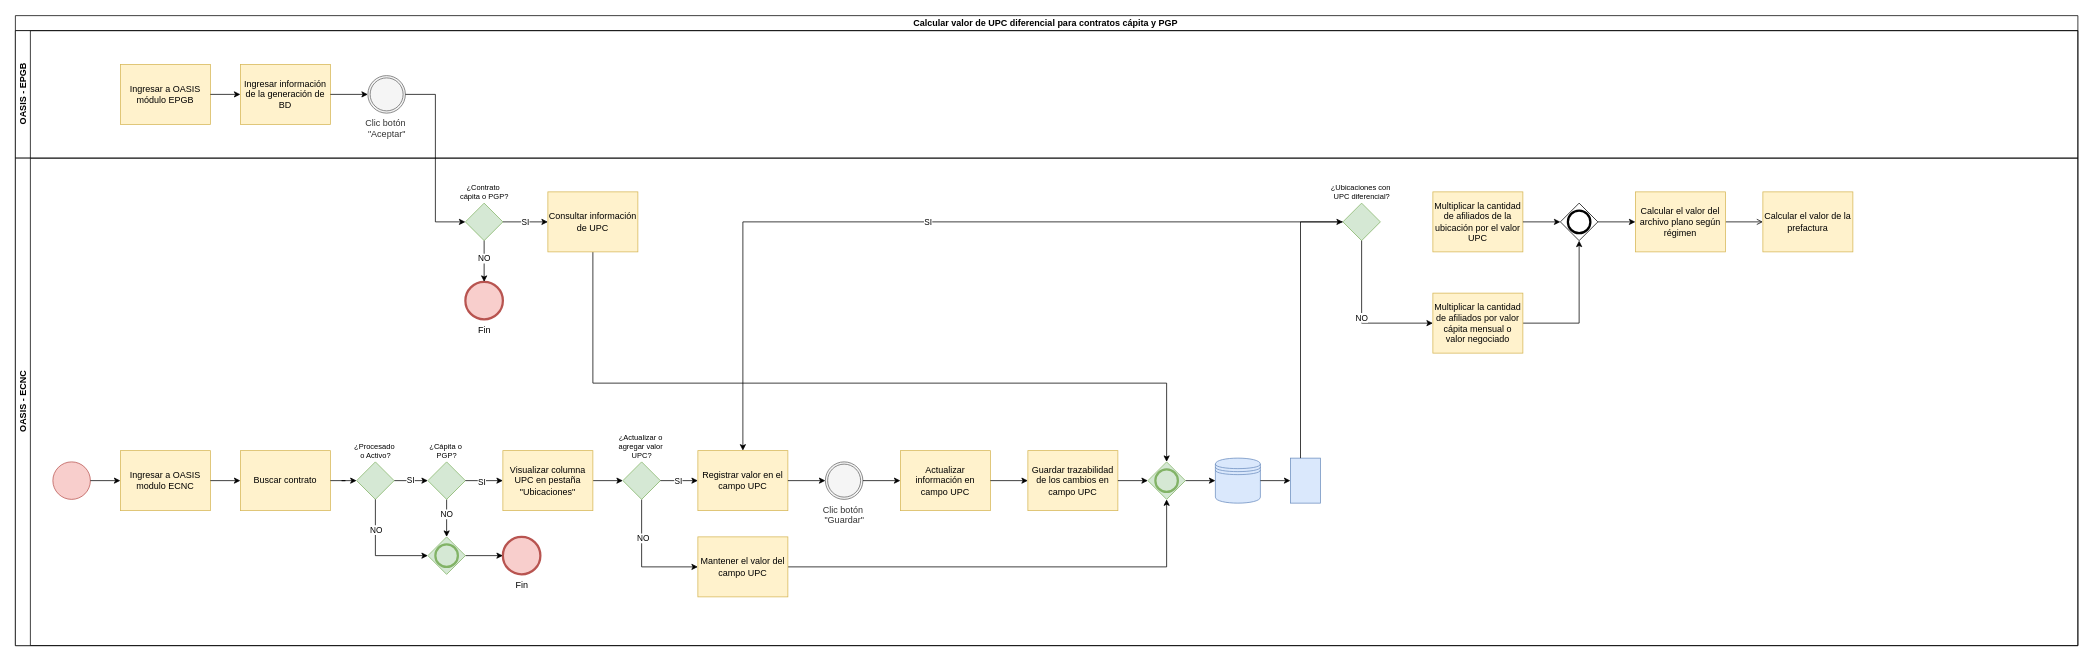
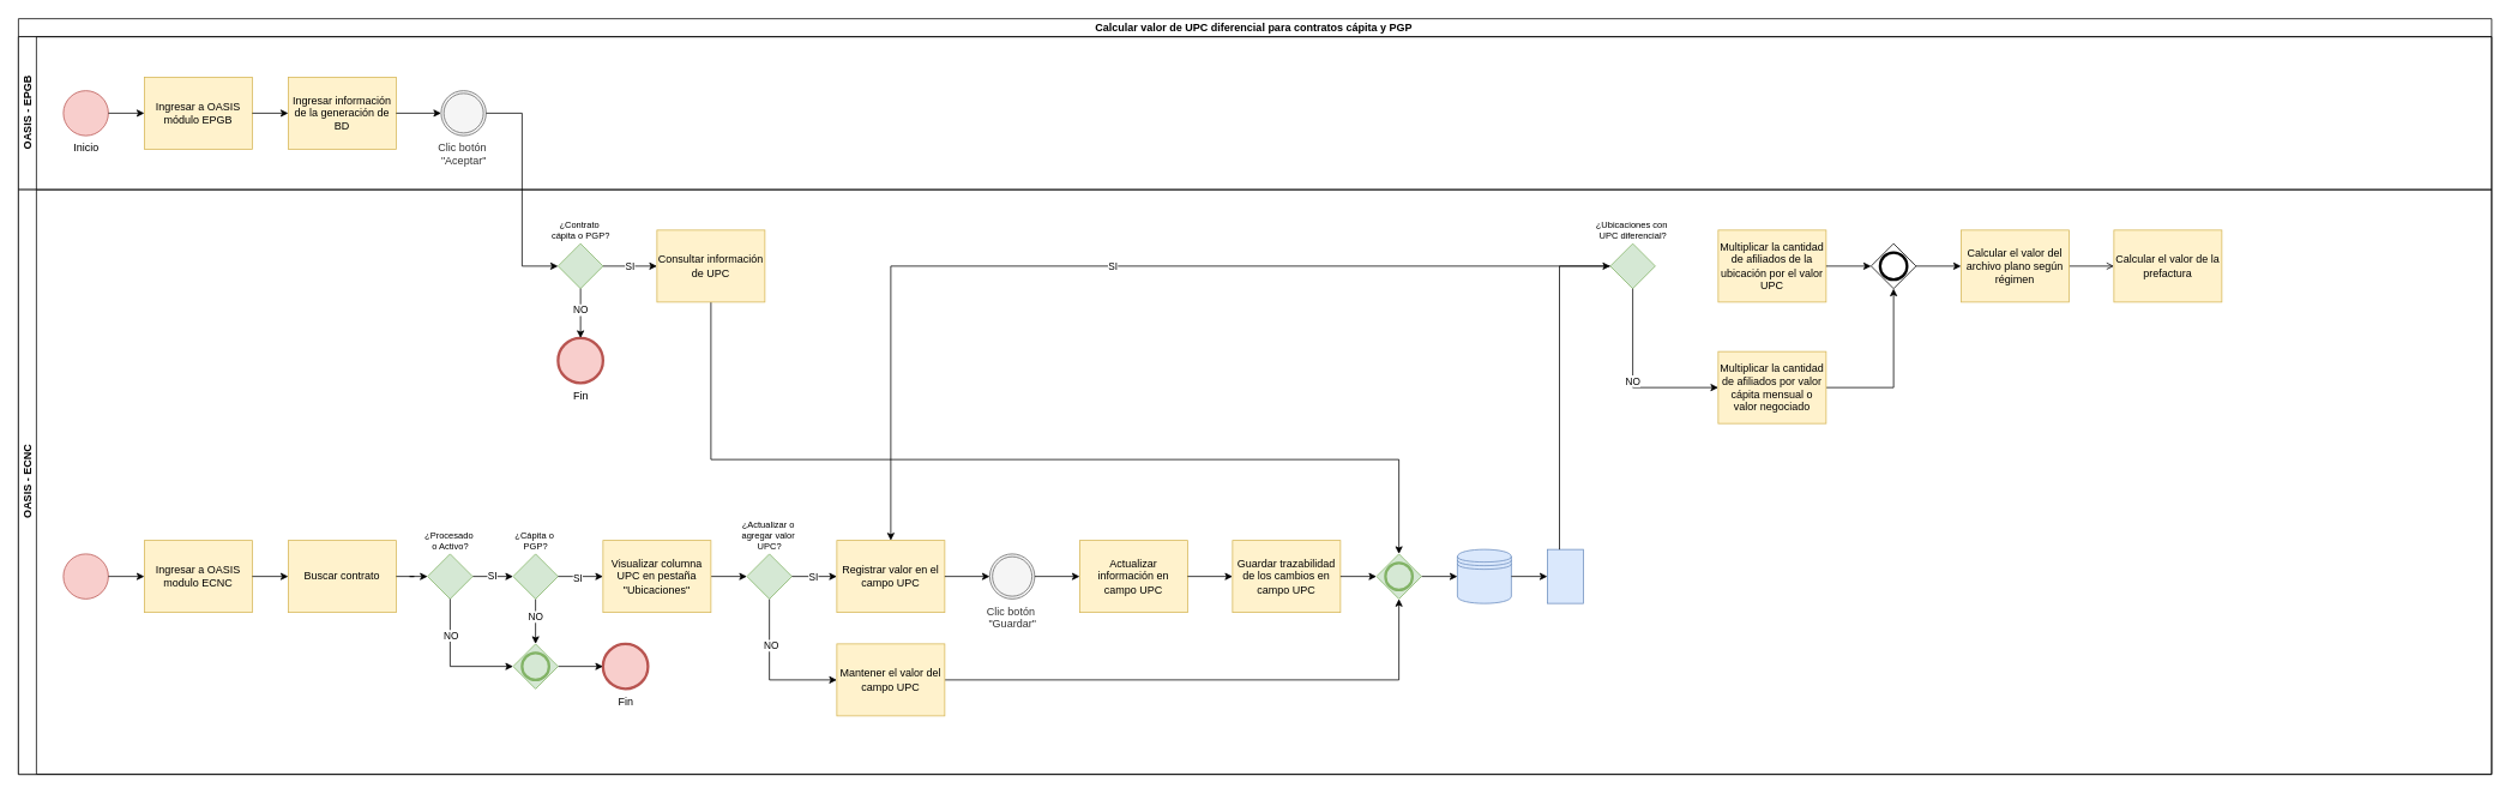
+ <mxCell id="4" value="Inicio" style="points=[[0.145,0.145,0],[0.5,0,0],[0.855,0.145,0],[1,0.5,0],[0.855,0.855,0],[0.5,1,0],[0.145,0.855,0],[0,0.5,0]];shape=mxgraph.bpmn.event;html=1;verticalLabelPosition=bottom;labelBackgroundColor=#ffffff;verticalAlign=top;align=center;perimeter=ellipsePerimeter;outlineConnect=0;aspect=fixed;outline=standard;symbol=general;fillColor=#f8cecc;strokeColor=#b85450;" vertex="1" parent="3"><mxGeometry x="50" y="60" width="50" height="50" as="geometry" /></mxCell>
+ <mxCell id="6" style="edgeStyle=orthogonalEdgeStyle;rounded=0;orthogonalLoop=1;jettySize=auto;html=1;" edge="1" parent="3" source="4" target="5"><mxGeometry relative="1" as="geometry"><mxPoint x="140" y="85" as="targetPoint" /></mxGeometry></mxCell>
